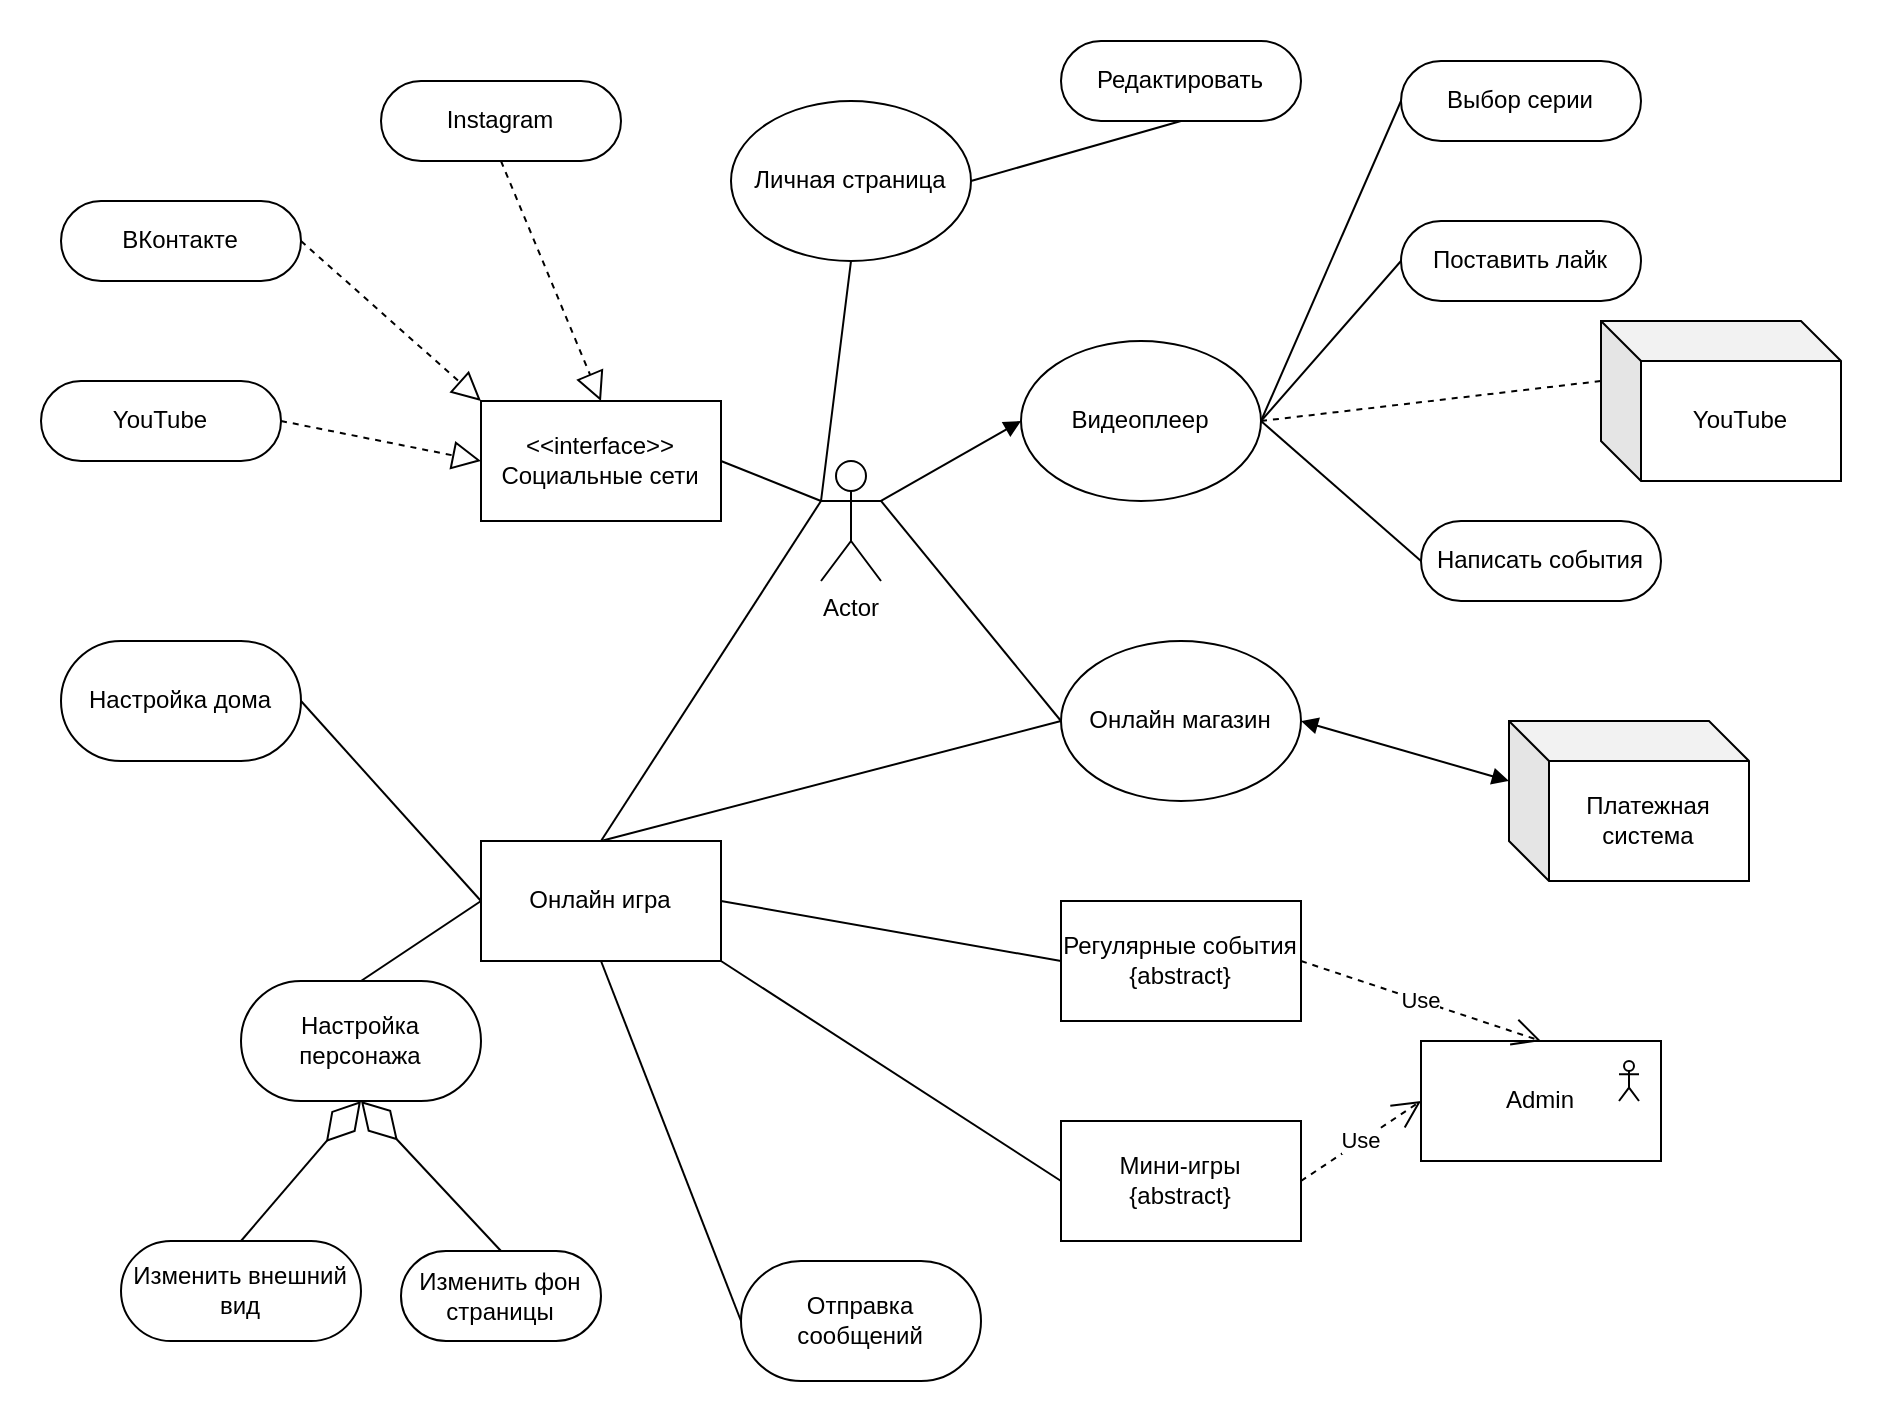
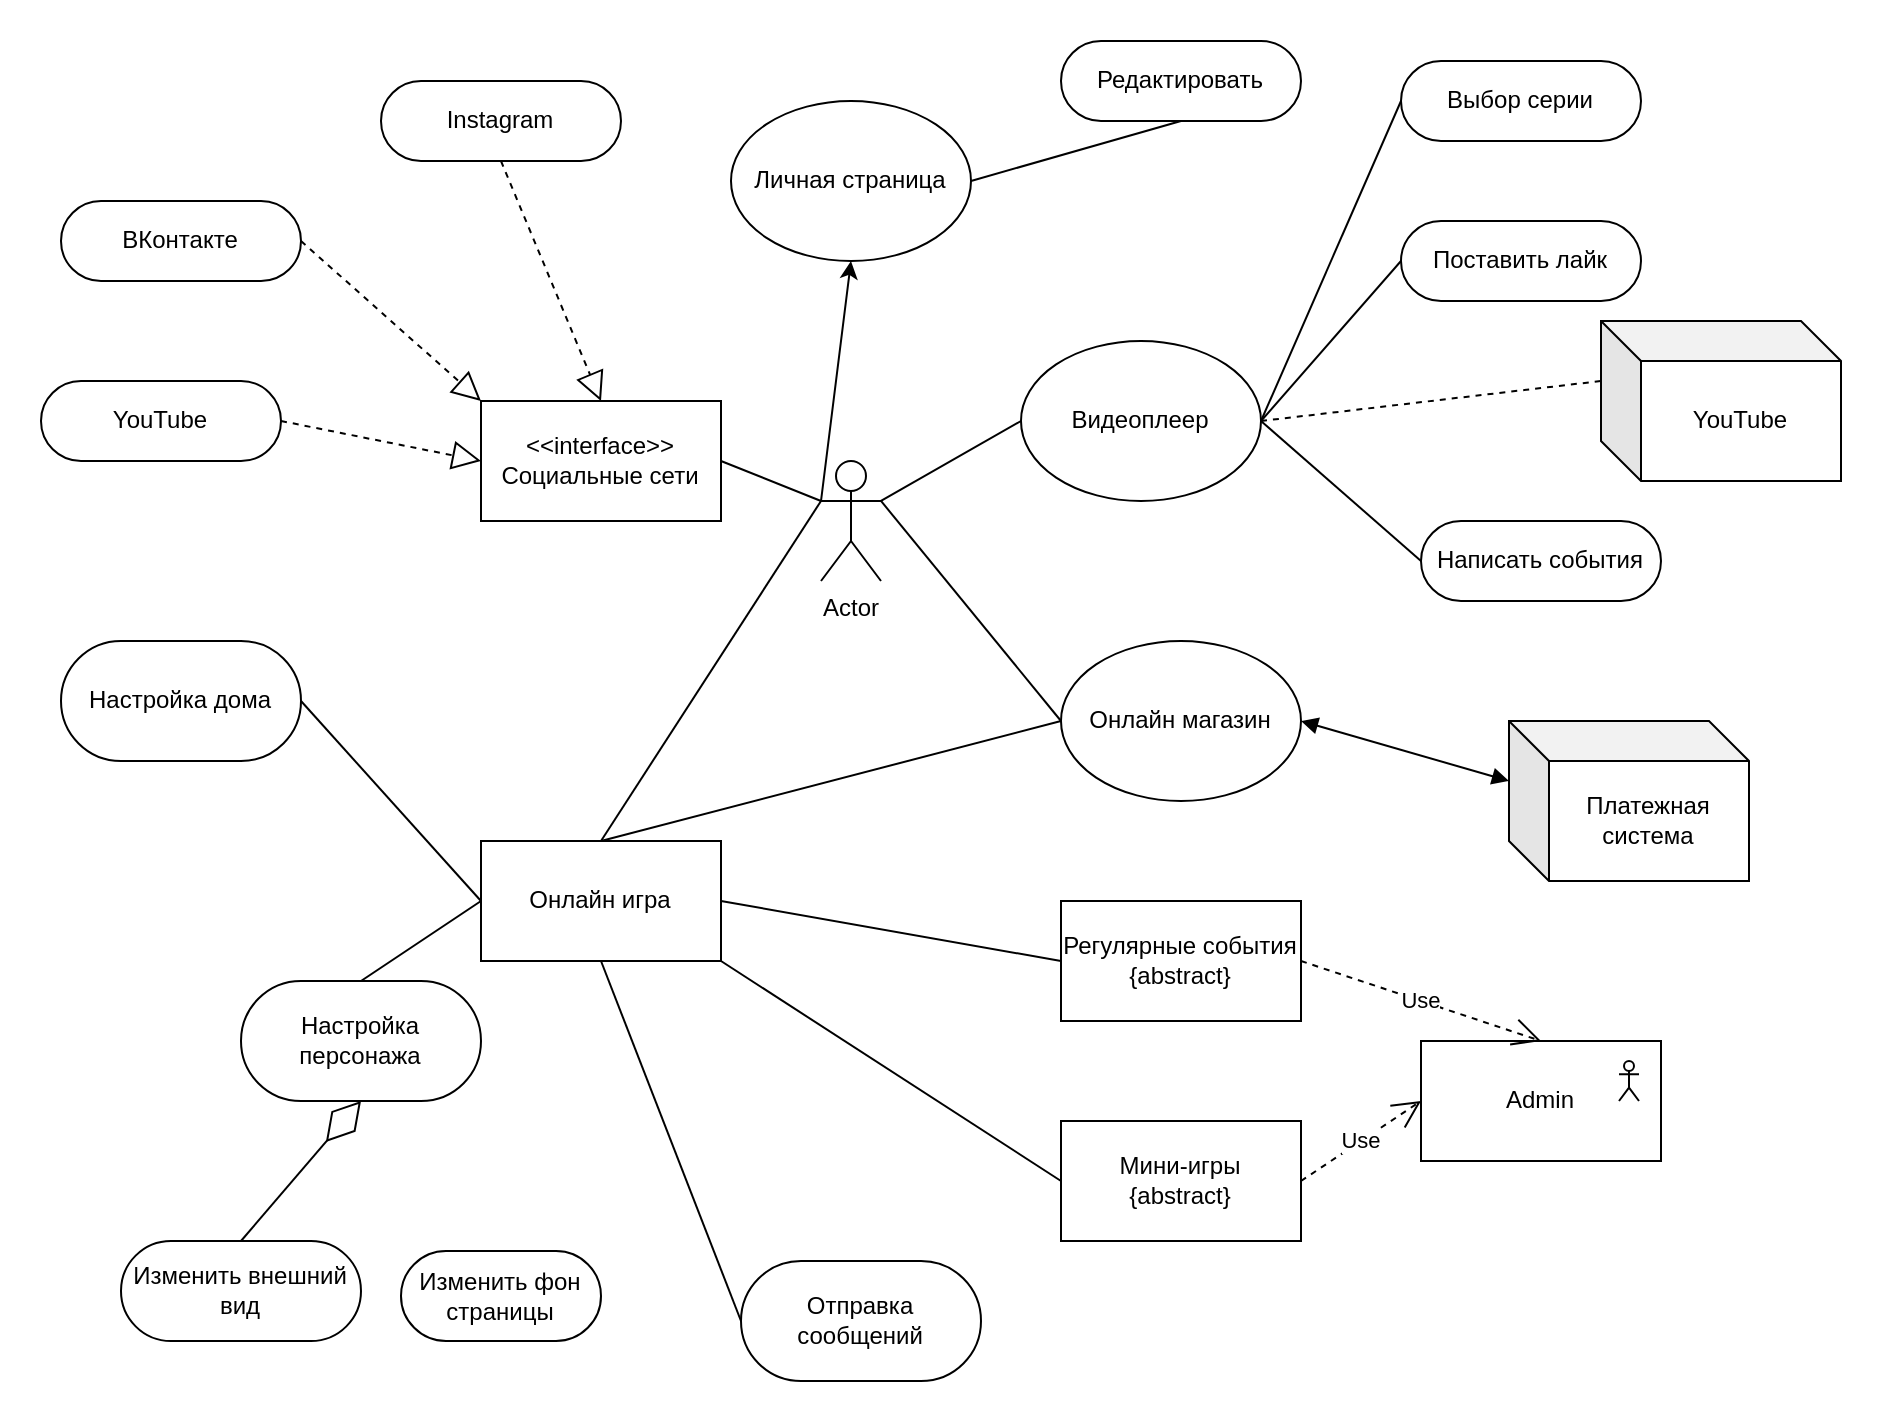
- <mxCell id="15" value="" style="endArrow=none;html=1;rounded=0;entryX=0.5;entryY=1;entryDx=0;entryDy=0;exitX=0;exitY=0.333;exitDx=0;exitDy=0;exitPerimeter=0;" edge="1" parent="1" source="2" target="3"><mxGeometry width="50" height="50" relative="1" as="geometry"><mxPoint x="240" y="190" as="sourcePoint" /><mxPoint x="290" y="140" as="targetPoint" /></mxGeometry></mxCell>
+ <mxCell id="15" value="" style="endArrow=classic;html=1;rounded=0;entryX=0.5;entryY=1;entryDx=0;entryDy=0;exitX=0;exitY=0.333;exitDx=0;exitDy=0;exitPerimeter=0;" edge="1" parent="1" source="2" target="3"><mxGeometry width="50" height="50" relative="1" as="geometry"><mxPoint x="240" y="190" as="sourcePoint" /><mxPoint x="290" y="140" as="targetPoint" /></mxGeometry></mxCell>
- <mxCell id="16" value="" style="endArrow=block;html=1;rounded=0;entryX=0;entryY=0.5;entryDx=0;entryDy=0;exitX=1;exitY=0.333;exitDx=0;exitDy=0;exitPerimeter=0;" edge="1" parent="1" source="2" target="4"><mxGeometry width="50" height="50" relative="1" as="geometry"><mxPoint x="240" y="250" as="sourcePoint" /><mxPoint x="290" y="230" as="targetPoint" /></mxGeometry></mxCell>
+ <mxCell id="16" value="" style="endArrow=none;html=1;rounded=0;entryX=0;entryY=0.5;entryDx=0;entryDy=0;exitX=1;exitY=0.333;exitDx=0;exitDy=0;exitPerimeter=0;" edge="1" parent="1" source="2" target="4"><mxGeometry width="50" height="50" relative="1" as="geometry"><mxPoint x="240" y="250" as="sourcePoint" /><mxPoint x="290" y="230" as="targetPoint" /></mxGeometry></mxCell>
- <mxCell id="48" value="" style="endArrow=diamondThin;endFill=0;endSize=24;html=1;rounded=0;entryX=0.5;entryY=1;entryDx=0;entryDy=0;exitX=0.5;exitY=0;exitDx=0;exitDy=0;" edge="1" parent="1" source="46" target="42"><mxGeometry width="160" relative="1" as="geometry"><mxPoint x="580" y="960" as="sourcePoint" /><mxPoint x="740" y="960" as="targetPoint" /></mxGeometry></mxCell>
